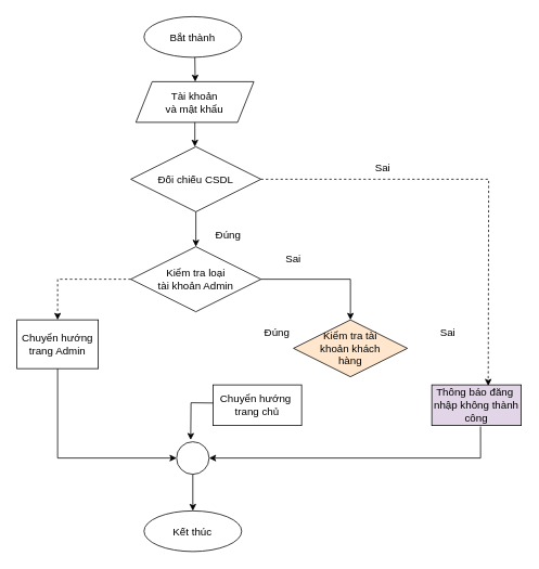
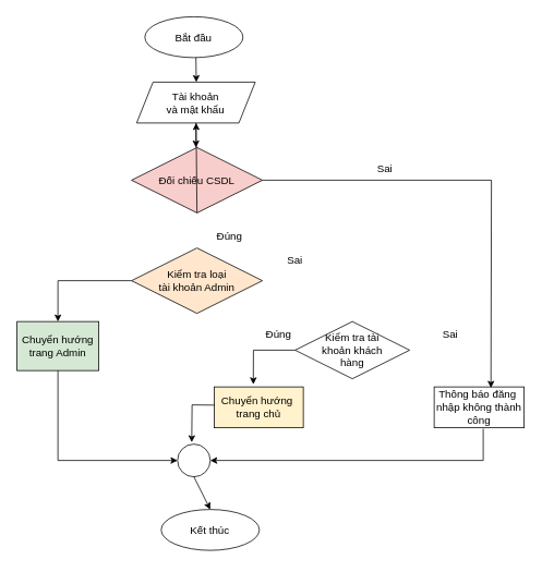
- <mxCell id="2" value="Bắt thành" style="ellipse;whiteSpace=wrap;html=1;fontSize=13;" parent="1" vertex="1"><mxGeometry x="176.25" y="20" width="120" height="50" as="geometry" /></mxCell>
+ <mxCell id="2" value="Bắt đầu" style="ellipse;whiteSpace=wrap;html=1;fontSize=13;" parent="1" vertex="1"><mxGeometry x="176.25" y="20" width="120" height="50" as="geometry" /></mxCell>
- <mxCell id="24" value="Đối chiếu CSDL" style="rhombus;whiteSpace=wrap;html=1;fontSize=13;" vertex="1" parent="1"><mxGeometry x="160" y="180" width="160" height="80" as="geometry" /></mxCell>
+ <mxCell id="24" value="Đối chiếu CSDL" style="rhombus;whiteSpace=wrap;html=1;fontSize=13;fillColor=#f8cecc;" vertex="1" parent="1"><mxGeometry x="160" y="180" width="160" height="80" as="geometry" /></mxCell>
- <mxCell id="26" value="" style="endArrow=classic;html=1;rounded=0;exitX=1;exitY=0.5;exitDx=0;exitDy=0;entryX=0.631;entryY=0.023;entryDx=0;entryDy=0;entryPerimeter=0;dashed=1;" edge="1" parent="1" source="24" target="14"><mxGeometry width="50" height="50" relative="1" as="geometry"><mxPoint x="430" y="210" as="sourcePoint" /><mxPoint x="600" y="470" as="targetPoint" /><Array as="points"><mxPoint x="600" y="220" /></Array></mxGeometry></mxCell>
+ <mxCell id="26" value="" style="endArrow=classic;html=1;rounded=0;exitX=1;exitY=0.5;exitDx=0;exitDy=0;entryX=0.631;entryY=0.023;entryDx=0;entryDy=0;entryPerimeter=0;" edge="1" parent="1" source="24" target="14"><mxGeometry width="50" height="50" relative="1" as="geometry"><mxPoint x="430" y="210" as="sourcePoint" /><mxPoint x="600" y="470" as="targetPoint" /><Array as="points"><mxPoint x="600" y="220" /></Array></mxGeometry></mxCell>
- <mxCell id="25" value="" style="endArrow=classic;html=1;rounded=0;exitX=0.5;exitY=1;exitDx=0;exitDy=0;entryX=0.5;entryY=0;entryDx=0;entryDy=0;" edge="1" parent="1" source="24" target="5"><mxGeometry width="50" height="50" relative="1" as="geometry"><mxPoint x="300" y="290" as="sourcePoint" /><mxPoint x="350" y="240" as="targetPoint" /></mxGeometry></mxCell>
+ <mxCell id="25" value="" style="endArrow=classic;html=1;rounded=0;exitX=0.5;exitY=1;exitDx=0;exitDy=0;" edge="1" parent="1" source="24" target="3"><mxGeometry width="50" height="50" relative="1" as="geometry"><mxPoint x="300" y="290" as="sourcePoint" /><mxPoint x="350" y="240" as="targetPoint" /></mxGeometry></mxCell>
- <mxCell id="9" value="" style="endArrow=classic;html=1;rounded=0;entryX=0.5;entryY=0;entryDx=0;entryDy=0;exitX=0;exitY=0.5;exitDx=0;exitDy=0;fontSize=13;dashed=1;" parent="1" source="5" target="8" edge="1"><mxGeometry width="50" height="50" relative="1" as="geometry"><mxPoint x="170" y="353" as="sourcePoint" /><mxPoint x="30" y="363" as="targetPoint" /><Array as="points"><mxPoint x="70" y="343" /></Array></mxGeometry></mxCell>
+ <mxCell id="9" value="" style="endArrow=classic;html=1;rounded=0;entryX=0.5;entryY=0;entryDx=0;entryDy=0;exitX=0;exitY=0.5;exitDx=0;exitDy=0;fontSize=13;" parent="1" source="5" target="8" edge="1"><mxGeometry width="50" height="50" relative="1" as="geometry"><mxPoint x="170" y="353" as="sourcePoint" /><mxPoint x="30" y="363" as="targetPoint" /><Array as="points"><mxPoint x="70" y="343" /></Array></mxGeometry></mxCell>
- <mxCell id="5" value="Kiểm tra loại&lt;br style=&quot;font-size: 13px;&quot;&gt;tài khoản Admin" style="rhombus;whiteSpace=wrap;html=1;fontSize=13;" parent="1" vertex="1"><mxGeometry x="160" y="303" width="160" height="80" as="geometry" /></mxCell>
+ <mxCell id="5" value="Kiểm tra loại&lt;br style=&quot;font-size: 13px;&quot;&gt;tài khoản Admin" style="rhombus;whiteSpace=wrap;html=1;fontSize=13;fillColor=#ffe6cc;" parent="1" vertex="1"><mxGeometry x="160" y="303" width="160" height="80" as="geometry" /></mxCell>
- <mxCell id="12" value="" style="endArrow=classic;html=1;rounded=0;exitX=1;exitY=0.5;exitDx=0;exitDy=0;entryX=0.5;entryY=0;entryDx=0;entryDy=0;fontSize=13;" parent="1" source="5" target="6" edge="1"><mxGeometry width="50" height="50" relative="1" as="geometry"><mxPoint x="520" y="273" as="sourcePoint" /><mxPoint x="570" y="223" as="targetPoint" /><Array as="points"><mxPoint x="430" y="343" /></Array></mxGeometry></mxCell>
- <mxCell id="8" value="Chuyển hướng trang Admin" style="rounded=0;whiteSpace=wrap;html=1;fontSize=13;" parent="1" vertex="1"><mxGeometry x="20" y="393" width="100" height="60" as="geometry" /></mxCell>
+ <mxCell id="8" value="Chuyển hướng trang Admin" style="rounded=0;whiteSpace=wrap;html=1;fontSize=13;fillColor=#d5e8d4;" parent="1" vertex="1"><mxGeometry x="20" y="393" width="100" height="60" as="geometry" /></mxCell>
+ <mxCell id="20" value="" style="endArrow=classic;html=1;rounded=0;exitX=0;exitY=0.5;exitDx=0;exitDy=0;entryX=0.438;entryY=-0.064;entryDx=0;entryDy=0;entryPerimeter=0;fontSize=13;" parent="1" source="6" target="13" edge="1"><mxGeometry width="50" height="50" relative="1" as="geometry"><mxPoint x="280" y="473" as="sourcePoint" /><mxPoint x="330" y="423" as="targetPoint" /><Array as="points"><mxPoint x="309" y="428" /></Array></mxGeometry></mxCell>
- <mxCell id="6" value="Kiểm tra tài &lt;br style=&quot;font-size: 13px;&quot;&gt;khoản khách &lt;br style=&quot;font-size: 13px;&quot;&gt;hàng" style="rhombus;whiteSpace=wrap;html=1;fontSize=13;fillColor=#ffe6cc;" parent="1" vertex="1"><mxGeometry x="360" y="393" width="140" height="70" as="geometry" /></mxCell>
+ <mxCell id="6" value="Kiểm tra tài &lt;br style=&quot;font-size: 13px;&quot;&gt;khoản khách &lt;br style=&quot;font-size: 13px;&quot;&gt;hàng" style="rhombus;whiteSpace=wrap;html=1;fontSize=13;" parent="1" vertex="1"><mxGeometry x="360" y="393" width="140" height="70" as="geometry" /></mxCell>
- <mxCell id="13" value="Chuyển hướng&amp;nbsp;&lt;br style=&quot;font-size: 13px;&quot;&gt;trang chủ" style="rounded=0;whiteSpace=wrap;html=1;fontSize=13;" parent="1" vertex="1"><mxGeometry x="261.25" y="473" width="108.75" height="50" as="geometry" /></mxCell>
+ <mxCell id="13" value="Chuyển hướng&amp;nbsp;&lt;br style=&quot;font-size: 13px;&quot;&gt;trang chủ" style="rounded=0;whiteSpace=wrap;html=1;fontSize=13;fillColor=#fff2cc;" parent="1" vertex="1"><mxGeometry x="261.25" y="473" width="108.75" height="50" as="geometry" /></mxCell>
- <mxCell id="14" value="Thông báo đăng&amp;nbsp;&lt;br style=&quot;font-size: 13px;&quot;&gt;nhập không thành công" style="rounded=0;whiteSpace=wrap;html=1;fontSize=13;fillColor=#e1d5e7;" parent="1" vertex="1"><mxGeometry x="530" y="473" width="110" height="50" as="geometry" /></mxCell>
+ <mxCell id="14" value="Thông báo đăng&amp;nbsp;&lt;br style=&quot;font-size: 13px;&quot;&gt;nhập không thành công" style="rounded=0;whiteSpace=wrap;html=1;fontSize=13;" parent="1" vertex="1"><mxGeometry x="530" y="473" width="110" height="50" as="geometry" /></mxCell>
- <mxCell id="18" value="Kết thúc" style="ellipse;whiteSpace=wrap;html=1;fontSize=13;" parent="1" vertex="1"><mxGeometry x="176.25" y="628" width="120" height="50" as="geometry" /></mxCell>
+ <mxCell id="18" value="Kết thúc" style="ellipse;whiteSpace=wrap;html=1;fontSize=13;" parent="1" vertex="1"><mxGeometry x="196.25" y="623" width="120" height="50" as="geometry" /></mxCell>
